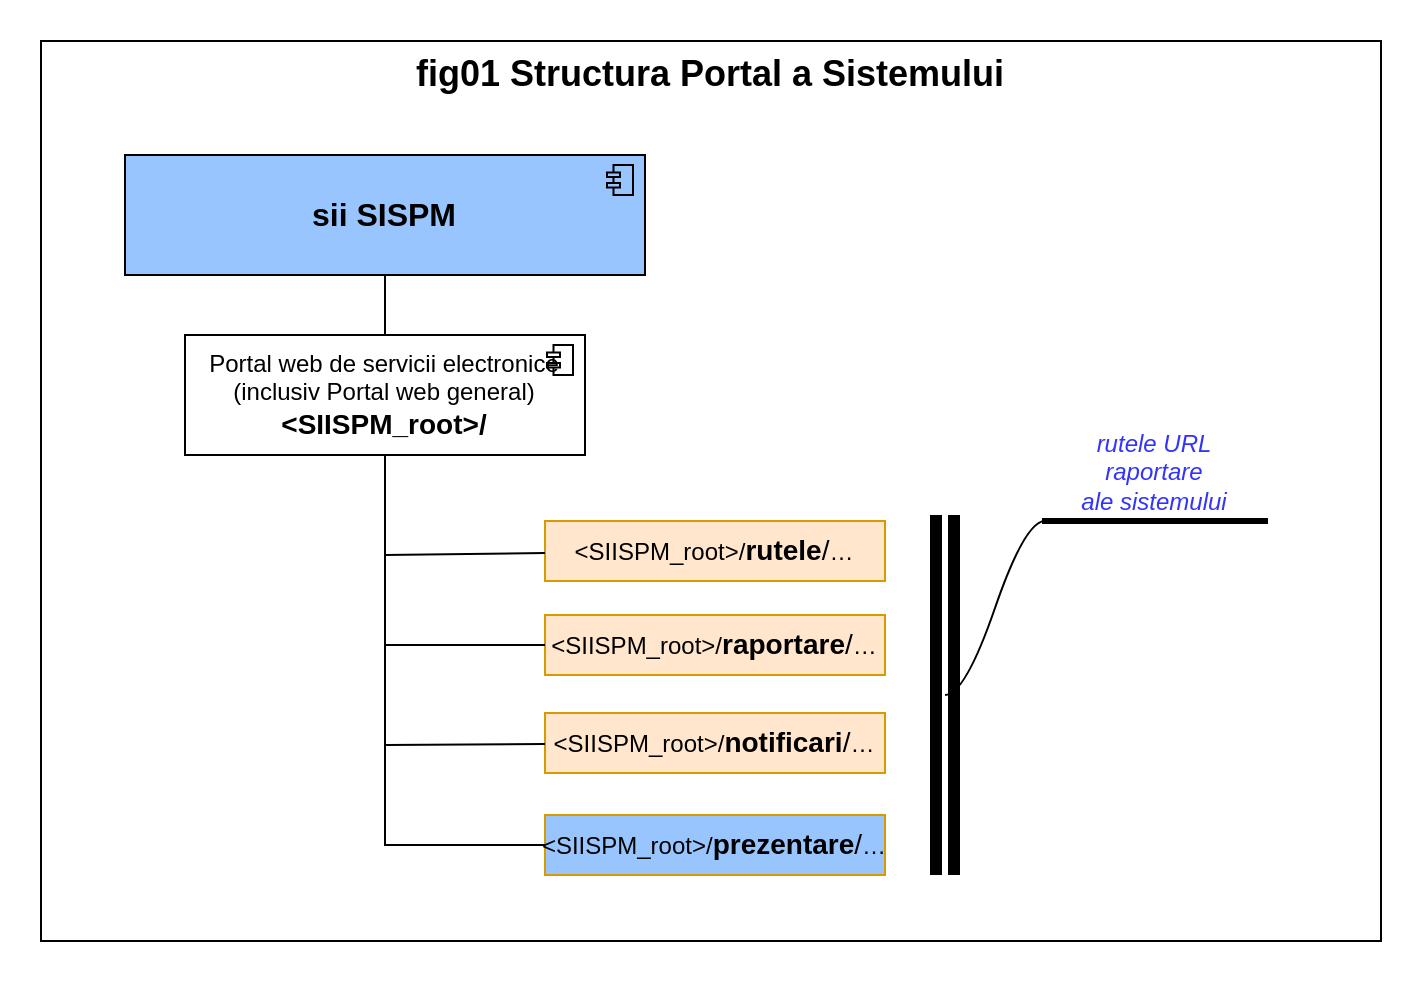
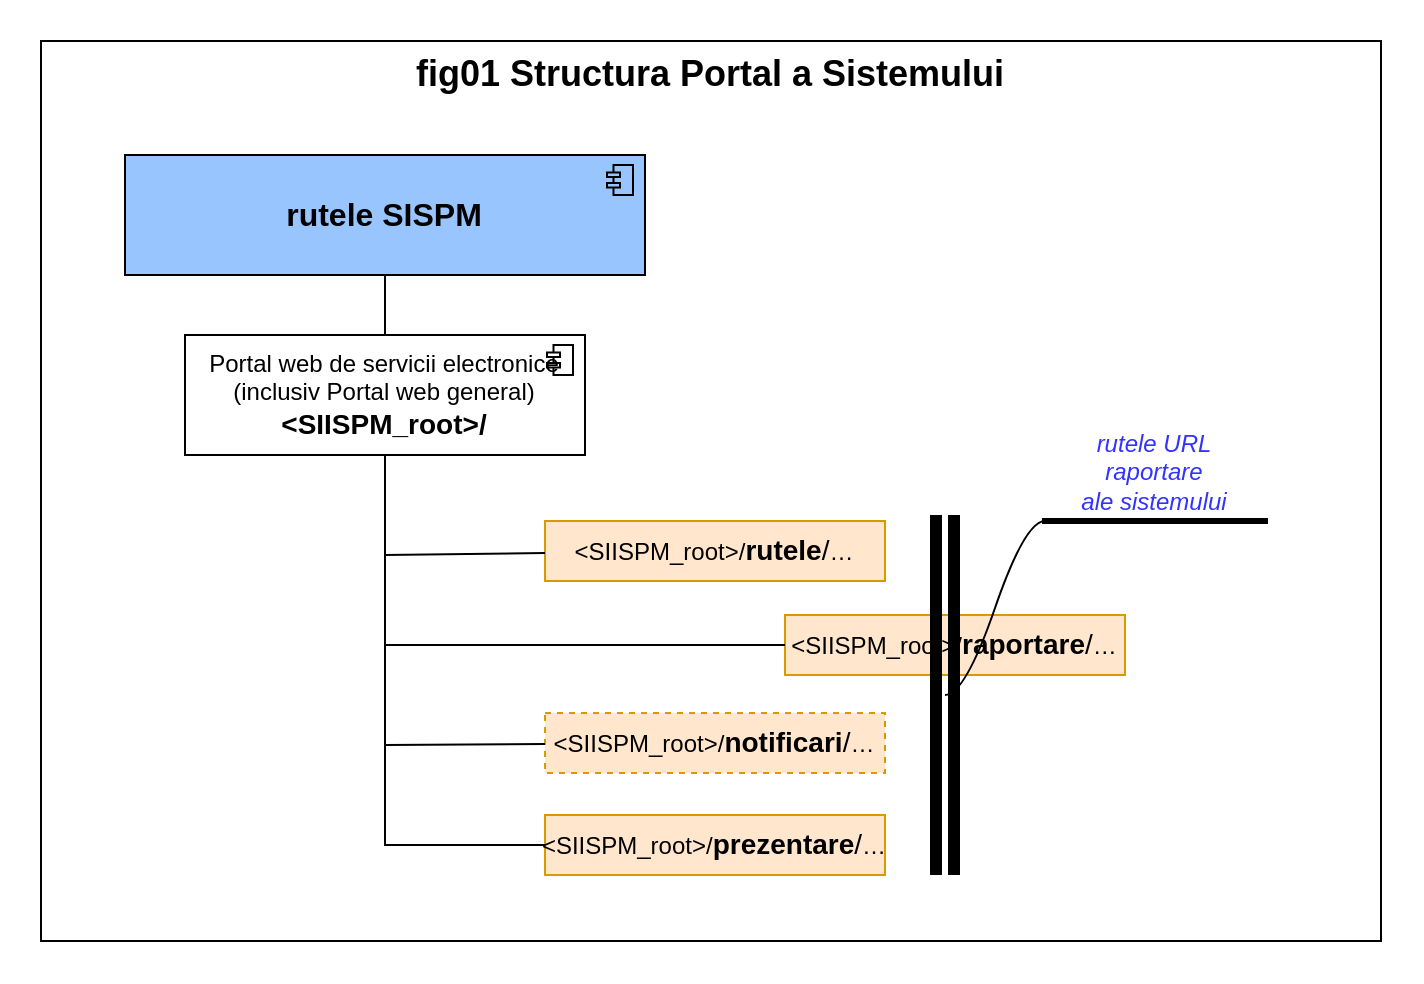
- <mxCell id="3" value="&lt;font size=&quot;1&quot; color=&quot;#000000&quot;&gt;&lt;b style=&quot;font-size: 16px;&quot;&gt;sii SISPM&lt;/b&gt;&lt;/font&gt;" style="html=1;outlineConnect=0;whiteSpace=wrap;fillColor=#99c5ff;shape=mxgraph.archimate3.application;appType=comp;archiType=square;strokeColor=#000000;verticalAlign=middle;align=center;" parent="1" vertex="1"><mxGeometry x="62" y="77" width="260" height="60" as="geometry" /></mxCell>
+ <mxCell id="3" value="&lt;font size=&quot;1&quot; color=&quot;#000000&quot;&gt;&lt;b style=&quot;font-size: 16px;&quot;&gt;rutele SISPM&lt;/b&gt;&lt;/font&gt;" style="html=1;outlineConnect=0;whiteSpace=wrap;fillColor=#99c5ff;shape=mxgraph.archimate3.application;appType=comp;archiType=square;strokeColor=#000000;verticalAlign=middle;align=center;" parent="1" vertex="1"><mxGeometry x="62" y="77" width="260" height="60" as="geometry" /></mxCell>
- <mxCell id="7" value="&amp;lt;SIISPM_root&amp;gt;/&lt;font style=&quot;font-size: 14px;&quot;&gt;&lt;b&gt;raportare&lt;/b&gt;/&lt;/font&gt;…" style="rounded=0;whiteSpace=wrap;html=1;strokeColor=#d79b00;fontFamily=Helvetica;fontSize=12;fillColor=#ffe6cc;fontColor=#000000;" parent="1" vertex="1"><mxGeometry x="272" y="307" width="170" height="30" as="geometry" /></mxCell>
+ <mxCell id="7" value="&amp;lt;SIISPM_root&amp;gt;/&lt;font style=&quot;font-size: 14px;&quot;&gt;&lt;b&gt;raportare&lt;/b&gt;/&lt;/font&gt;…" style="rounded=0;whiteSpace=wrap;html=1;strokeColor=#d79b00;fontFamily=Helvetica;fontSize=12;fillColor=#ffe6cc;fontColor=#000000;" parent="1" vertex="1"><mxGeometry x="392" y="307" width="170" height="30" as="geometry" /></mxCell>
- <mxCell id="8" value="&amp;lt;SIISPM_root&amp;gt;/&lt;font style=&quot;font-size: 14px;&quot;&gt;&lt;b&gt;notificari&lt;/b&gt;/&lt;/font&gt;…" style="rounded=0;whiteSpace=wrap;html=1;strokeColor=#d79b00;fontFamily=Helvetica;fontSize=12;fillColor=#ffe6cc;fontColor=#000000;" parent="1" vertex="1"><mxGeometry x="272" y="356" width="170" height="30" as="geometry" /></mxCell>
+ <mxCell id="8" value="&amp;lt;SIISPM_root&amp;gt;/&lt;font style=&quot;font-size: 14px;&quot;&gt;&lt;b&gt;notificari&lt;/b&gt;/&lt;/font&gt;…" style="rounded=0;whiteSpace=wrap;html=1;strokeColor=#d79b00;fontFamily=Helvetica;fontSize=12;fillColor=#ffe6cc;fontColor=#000000;dashed=1;" parent="1" vertex="1"><mxGeometry x="272" y="356" width="170" height="30" as="geometry" /></mxCell>
- <mxCell id="9" value="&amp;lt;SIISPM_root&amp;gt;/&lt;font style=&quot;font-size: 14px;&quot;&gt;&lt;b&gt;prezentare&lt;/b&gt;/&lt;/font&gt;…" style="rounded=0;whiteSpace=wrap;html=1;strokeColor=#d79b00;fontFamily=Helvetica;fontSize=12;fillColor=#99c5ff;fontColor=#000000;" parent="1" vertex="1"><mxGeometry x="272" y="407" width="170" height="30" as="geometry" /></mxCell>
+ <mxCell id="9" value="&amp;lt;SIISPM_root&amp;gt;/&lt;font style=&quot;font-size: 14px;&quot;&gt;&lt;b&gt;prezentare&lt;/b&gt;/&lt;/font&gt;…" style="rounded=0;whiteSpace=wrap;html=1;strokeColor=#d79b00;fontFamily=Helvetica;fontSize=12;fillColor=#ffe6cc;fontColor=#000000;" parent="1" vertex="1"><mxGeometry x="272" y="407" width="170" height="30" as="geometry" /></mxCell>
